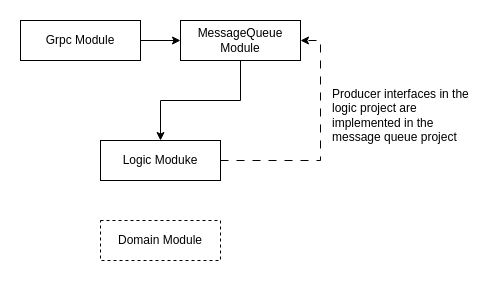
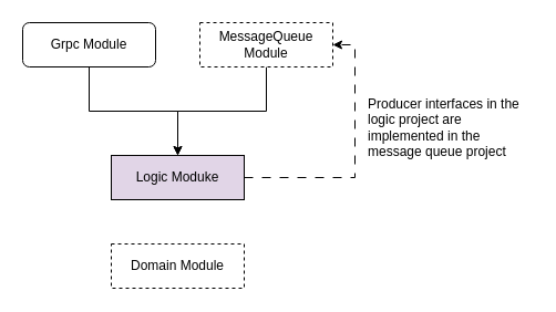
- <mxCell id="3" value="Grpc Module" style="rounded=0;whiteSpace=wrap;html=1;" parent="1" vertex="1"><mxGeometry x="20" y="20" width="120" height="40" as="geometry" /></mxCell>
+ <mxCell id="3" value="Grpc Module" style="whiteSpace=wrap;html=1;rounded=1;" parent="1" vertex="1"><mxGeometry x="20" y="20" width="120" height="40" as="geometry" /></mxCell>
- <mxCell id="2" style="edgeStyle=orthogonalEdgeStyle;rounded=0;orthogonalLoop=1;jettySize=auto;html=1;" parent="1" source="3" target="5" edge="1"><mxGeometry relative="1" as="geometry" /></mxCell>
+ <mxCell id="2" style="edgeStyle=orthogonalEdgeStyle;rounded=0;orthogonalLoop=1;jettySize=auto;html=1;" parent="1" source="3" target="7" edge="1"><mxGeometry relative="1" as="geometry" /></mxCell>
- <mxCell id="5" value="MessageQueue Module" style="rounded=0;whiteSpace=wrap;html=1;" parent="1" vertex="1"><mxGeometry x="180" y="20" width="120" height="40" as="geometry" /></mxCell>
+ <mxCell id="5" value="MessageQueue Module" style="rounded=0;whiteSpace=wrap;html=1;dashed=1;" parent="1" vertex="1"><mxGeometry x="180" y="20" width="120" height="40" as="geometry" /></mxCell>
- <mxCell id="7" value="Logic Moduke" style="rounded=0;whiteSpace=wrap;html=1;" parent="1" vertex="1"><mxGeometry x="100" y="140" width="120" height="40" as="geometry" /></mxCell>
+ <mxCell id="7" value="Logic Moduke" style="rounded=0;whiteSpace=wrap;html=1;fillColor=#e1d5e7;" parent="1" vertex="1"><mxGeometry x="100" y="140" width="120" height="40" as="geometry" /></mxCell>
